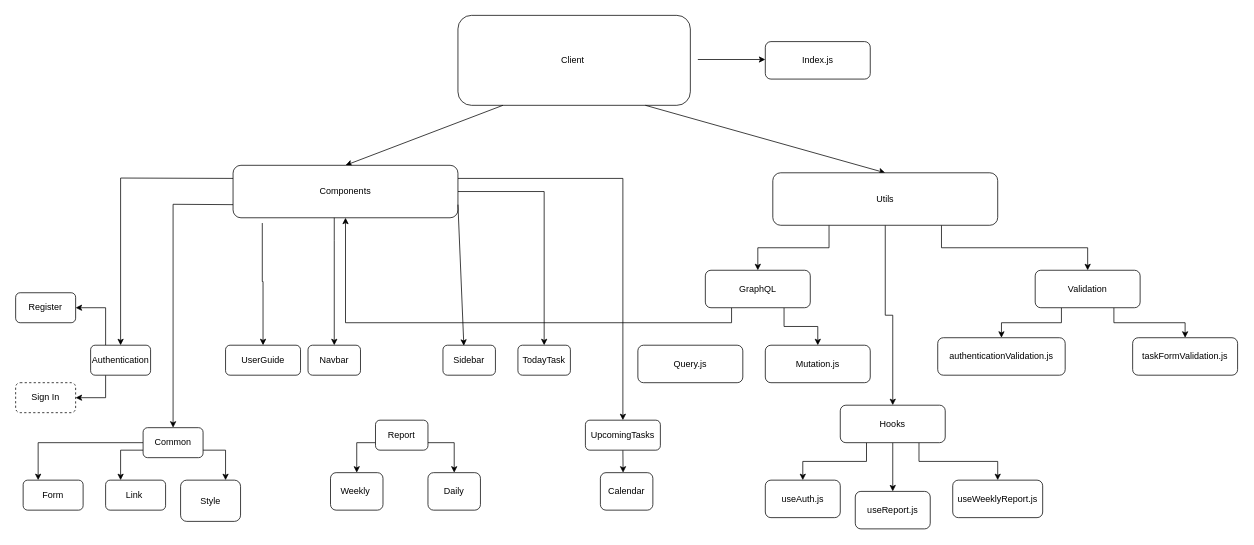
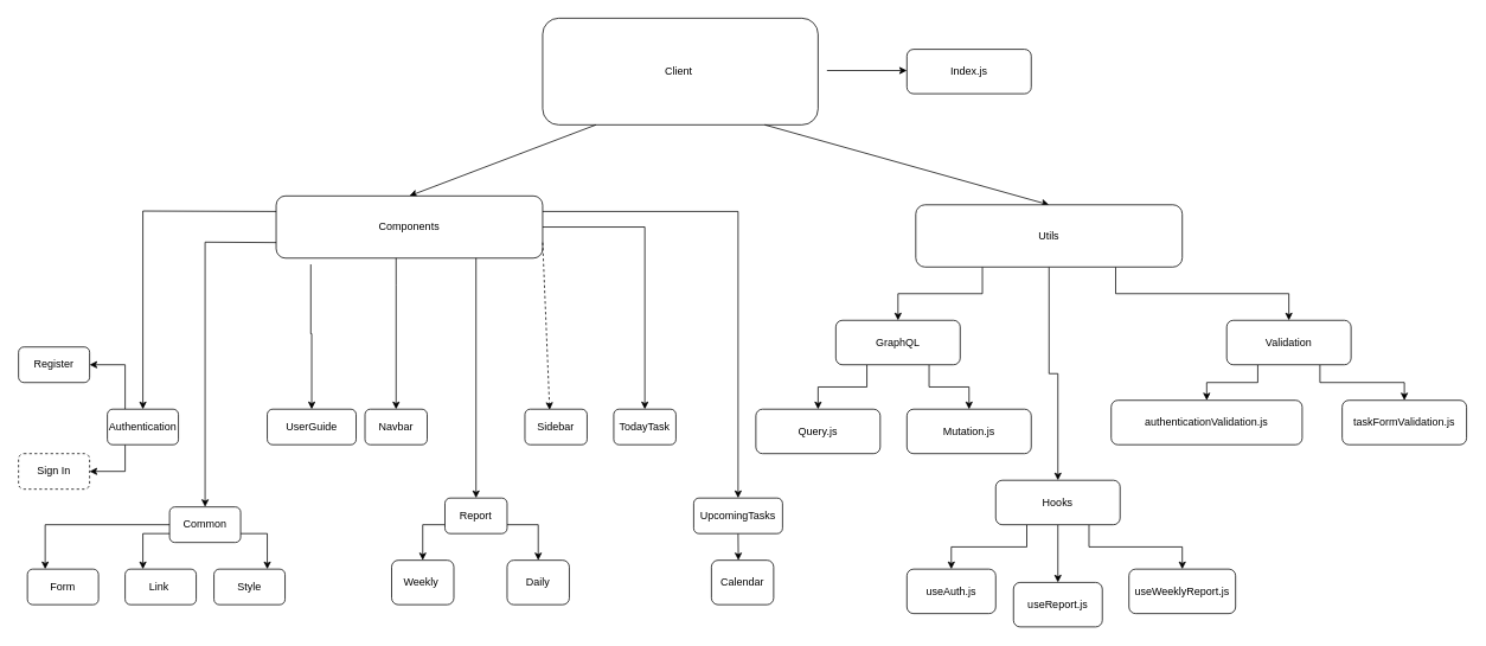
- <mxCell id="22" value="" style="endArrow=classic;html=1;rounded=0;exitX=1;exitY=0.75;exitDx=0;exitDy=0;entryX=0.398;entryY=0.018;entryDx=0;entryDy=0;entryPerimeter=0;" parent="1" source="9" target="26" edge="1"><mxGeometry width="50" height="50" relative="1" as="geometry"><mxPoint x="390" y="270" as="sourcePoint" /><mxPoint x="610" y="340" as="targetPoint" /><Array as="points" /></mxGeometry></mxCell>
+ <mxCell id="22" value="" style="endArrow=classic;html=1;rounded=0;exitX=1;exitY=0.75;exitDx=0;exitDy=0;entryX=0.398;entryY=0.018;entryDx=0;entryDy=0;entryPerimeter=0;dashed=1;" parent="1" source="9" target="26" edge="1"><mxGeometry width="50" height="50" relative="1" as="geometry"><mxPoint x="390" y="270" as="sourcePoint" /><mxPoint x="610" y="340" as="targetPoint" /><Array as="points" /></mxGeometry></mxCell>
+ <mxCell id="12" value="" style="endArrow=classic;html=1;rounded=0;entryX=0.5;entryY=0;entryDx=0;entryDy=0;exitX=0.75;exitY=1;exitDx=0;exitDy=0;" parent="1" source="9" target="25" edge="1"><mxGeometry width="50" height="50" relative="1" as="geometry"><mxPoint x="390" y="290" as="sourcePoint" /><mxPoint x="450" y="340" as="targetPoint" /><Array as="points" /></mxGeometry></mxCell>
- <mxCell id="44" style="edgeStyle=orthogonalEdgeStyle;rounded=0;orthogonalLoop=1;jettySize=auto;html=1;exitX=0.25;exitY=1;exitDx=0;exitDy=0;" edge="1" parent="1" source="46" target="9"><mxGeometry relative="1" as="geometry" /></mxCell>
+ <mxCell id="44" style="edgeStyle=orthogonalEdgeStyle;rounded=0;orthogonalLoop=1;jettySize=auto;html=1;exitX=0.25;exitY=1;exitDx=0;exitDy=0;entryX=0.5;entryY=0;entryDx=0;entryDy=0;" edge="1" parent="1" source="46" target="54"><mxGeometry relative="1" as="geometry" /></mxCell>
- <mxCell id="59" value="authenticationValidation.js" style="rounded=1;whiteSpace=wrap;html=1;" vertex="1" parent="1"><mxGeometry x="1250" y="450" width="170" height="50" as="geometry" /></mxCell>
+ <mxCell id="59" value="authenticationValidation.js" style="rounded=1;whiteSpace=wrap;html=1;" vertex="1" parent="1"><mxGeometry x="1250" y="450" width="215" height="50" as="geometry" /></mxCell>
- <mxCell id="36" value="Style" style="rounded=1;whiteSpace=wrap;html=1;" parent="1" vertex="1"><mxGeometry x="240" y="640" width="80" height="55" as="geometry" /></mxCell>
+ <mxCell id="36" value="Style" style="rounded=1;whiteSpace=wrap;html=1;" parent="1" vertex="1"><mxGeometry x="240" y="640" width="80" height="40" as="geometry" /></mxCell>
